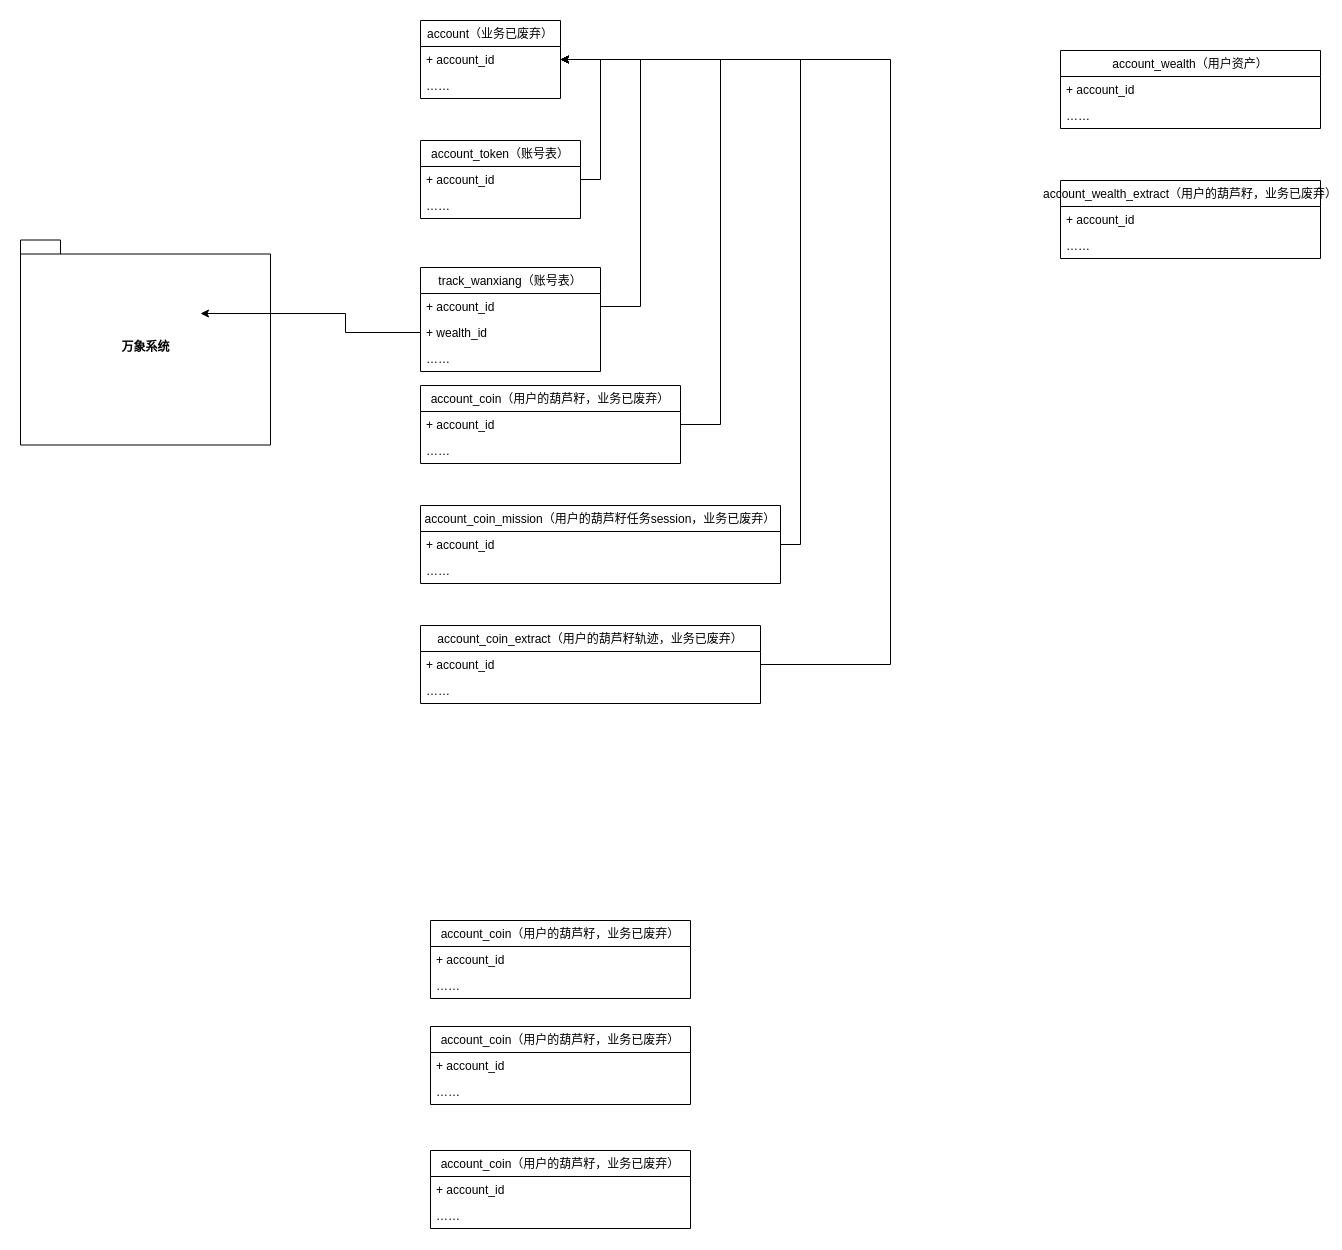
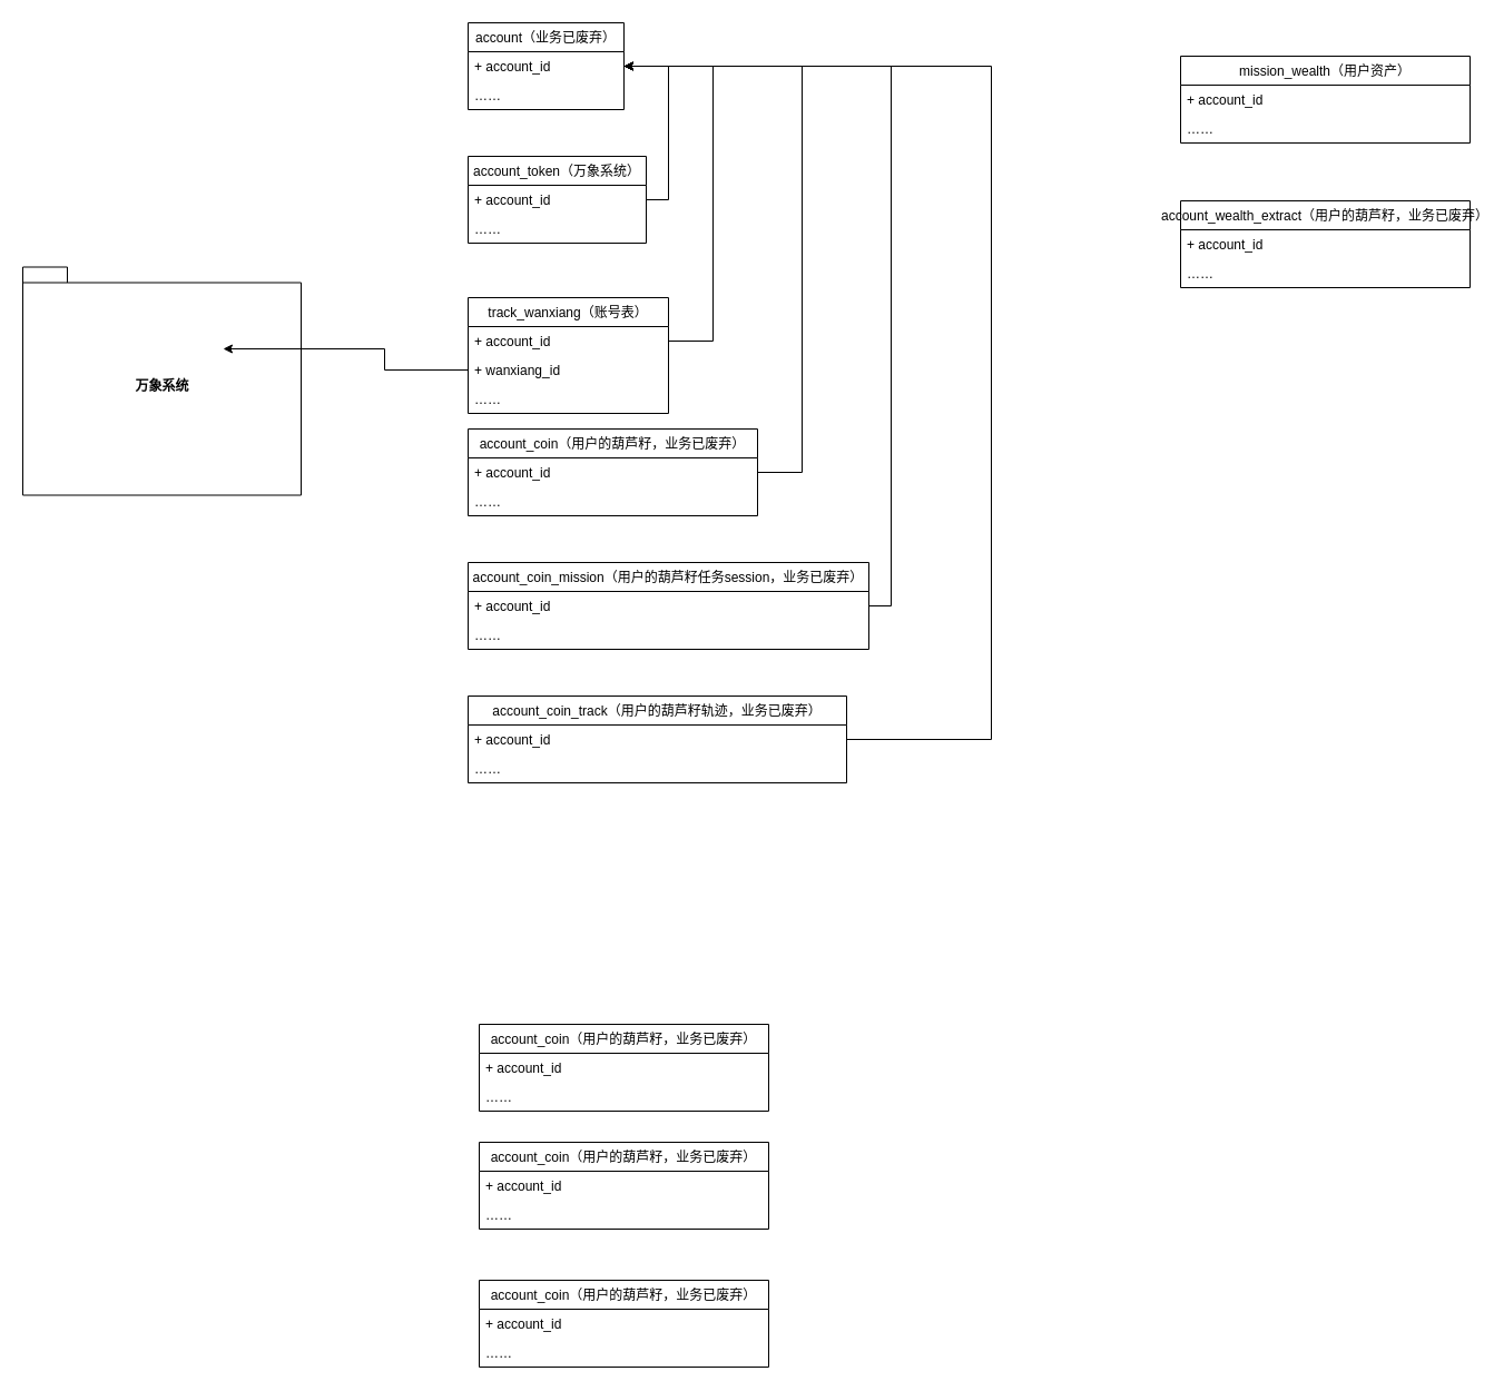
- <mxCell id="37" value="account_wealth（用户资产）" style="swimlane;fontStyle=0;childLayout=stackLayout;horizontal=1;startSize=26;fillColor=none;horizontalStack=0;resizeParent=1;resizeParentMax=0;resizeLast=0;collapsible=1;marginBottom=0;" vertex="1" parent="1"><mxGeometry x="1060" y="50" width="260" height="78" as="geometry" /></mxCell>
+ <mxCell id="37" value="mission_wealth（用户资产）" style="swimlane;fontStyle=0;childLayout=stackLayout;horizontal=1;startSize=26;fillColor=none;horizontalStack=0;resizeParent=1;resizeParentMax=0;resizeLast=0;collapsible=1;marginBottom=0;" vertex="1" parent="1"><mxGeometry x="1060" y="50" width="260" height="78" as="geometry" /></mxCell>
- <mxCell id="26" value="account_token（账号表）" style="swimlane;fontStyle=0;childLayout=stackLayout;horizontal=1;startSize=26;fillColor=none;horizontalStack=0;resizeParent=1;resizeParentMax=0;resizeLast=0;collapsible=1;marginBottom=0;" vertex="1" parent="1"><mxGeometry x="420" y="140" width="160" height="78" as="geometry" /></mxCell>
+ <mxCell id="26" value="account_token（万象系统）" style="swimlane;fontStyle=0;childLayout=stackLayout;horizontal=1;startSize=26;fillColor=none;horizontalStack=0;resizeParent=1;resizeParentMax=0;resizeLast=0;collapsible=1;marginBottom=0;" vertex="1" parent="1"><mxGeometry x="420" y="140" width="160" height="78" as="geometry" /></mxCell>
- <mxCell id="32" value="+ wealth_id" style="text;strokeColor=none;fillColor=none;align=left;verticalAlign=top;spacingLeft=4;spacingRight=4;overflow=hidden;rotatable=0;points=[[0,0.5],[1,0.5]];portConstraint=eastwest;" vertex="1" parent="30"><mxGeometry y="52" width="180" height="26" as="geometry" /></mxCell>
+ <mxCell id="32" value="+ wanxiang_id" style="text;strokeColor=none;fillColor=none;align=left;verticalAlign=top;spacingLeft=4;spacingRight=4;overflow=hidden;rotatable=0;points=[[0,0.5],[1,0.5]];portConstraint=eastwest;" vertex="1" parent="30"><mxGeometry y="52" width="180" height="26" as="geometry" /></mxCell>
- <mxCell id="20" value="account_coin_extract（用户的葫芦籽轨迹，业务已废弃）" style="swimlane;fontStyle=0;childLayout=stackLayout;horizontal=1;startSize=26;fillColor=none;horizontalStack=0;resizeParent=1;resizeParentMax=0;resizeLast=0;collapsible=1;marginBottom=0;" vertex="1" parent="1"><mxGeometry x="420" y="625" width="340" height="78" as="geometry" /></mxCell>
+ <mxCell id="20" value="account_coin_track（用户的葫芦籽轨迹，业务已废弃）" style="swimlane;fontStyle=0;childLayout=stackLayout;horizontal=1;startSize=26;fillColor=none;horizontalStack=0;resizeParent=1;resizeParentMax=0;resizeLast=0;collapsible=1;marginBottom=0;" vertex="1" parent="1"><mxGeometry x="420" y="625" width="340" height="78" as="geometry" /></mxCell>
